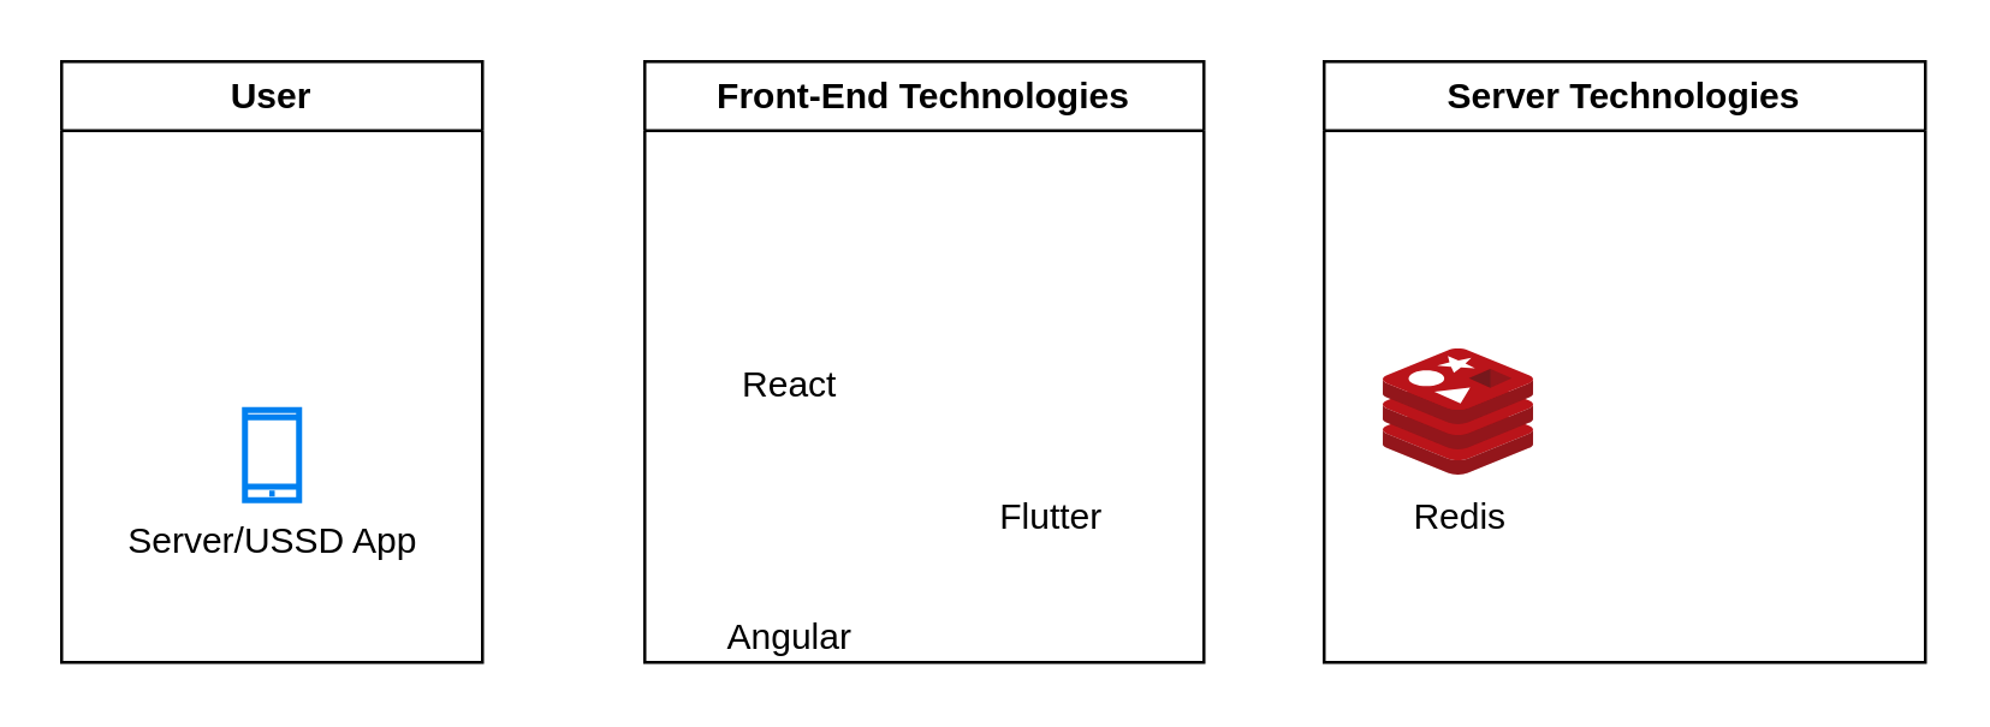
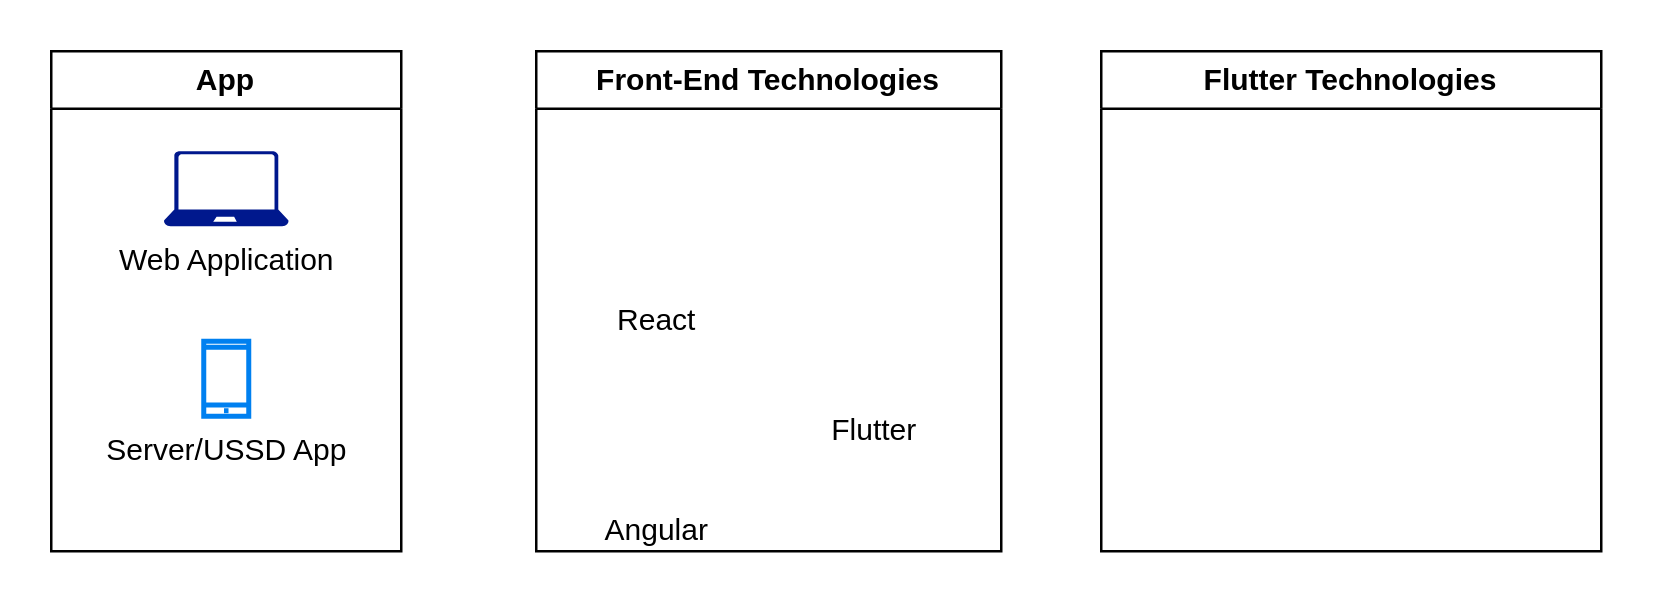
- <mxCell id="2" value="User" style="swimlane;whiteSpace=wrap;html=1;" vertex="1" parent="1"><mxGeometry x="20" y="20" width="140" height="200" as="geometry" /></mxCell>
+ <mxCell id="2" value="App" style="swimlane;whiteSpace=wrap;html=1;" vertex="1" parent="1"><mxGeometry x="20" y="20" width="140" height="200" as="geometry" /></mxCell>
- <mxCell id="9" value="Server Technologies" style="swimlane;whiteSpace=wrap;html=1;" vertex="1" parent="1"><mxGeometry x="440" y="20" width="200" height="200" as="geometry" /></mxCell>
+ <mxCell id="9" value="Flutter Technologies" style="swimlane;whiteSpace=wrap;html=1;" vertex="1" parent="1"><mxGeometry x="440" y="20" width="200" height="200" as="geometry" /></mxCell>
+ <mxCell id="3" value="Web Application" style="sketch=0;aspect=fixed;pointerEvents=1;shadow=0;dashed=0;html=1;strokeColor=none;labelPosition=center;verticalLabelPosition=bottom;verticalAlign=top;align=center;fillColor=#00188D;shape=mxgraph.azure.laptop" vertex="1" parent="2"><mxGeometry x="45" y="40" width="50" height="30" as="geometry" /></mxCell>
- <mxCell id="10" value="Redis" style="sketch=0;aspect=fixed;html=1;points=[];align=center;image;fontSize=12;image=img/lib/mscae/Cache_Redis_Product.svg;" vertex="1" parent="9"><mxGeometry x="20" y="96" width="50" height="42" as="geometry" /></mxCell>
